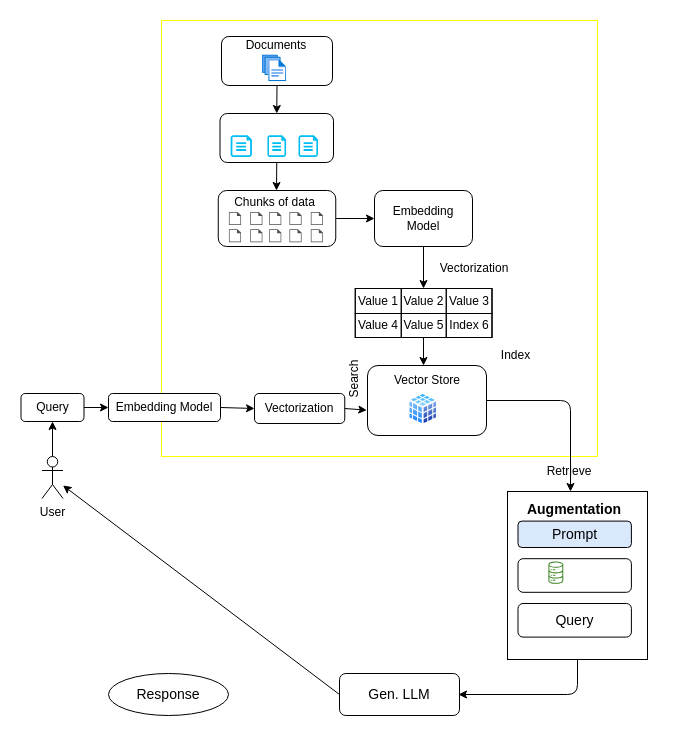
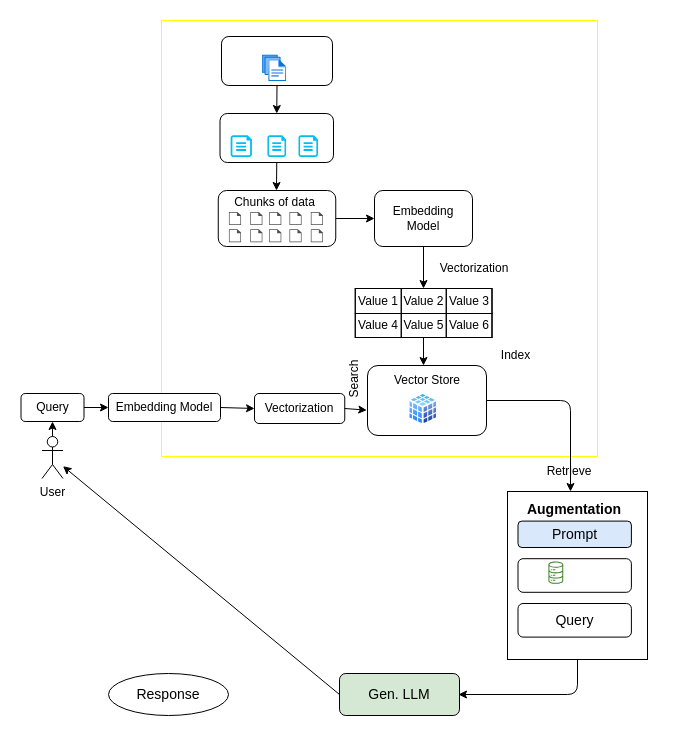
- <mxCell id="41" value="Documents" style="text;html=1;strokeColor=none;fillColor=none;align=center;verticalAlign=middle;whiteSpace=wrap;rounded=0;fontSize=12;fontColor=#000000;" vertex="1" parent="38"><mxGeometry x="33.3" width="44.4" height="18.375" as="geometry" /></mxCell>
- <mxCell id="31" value="Index 6" style="connectable=0;recursiveResize=0;strokeColor=inherit;fillColor=none;align=center;whiteSpace=wrap;html=1;fontSize=12;fontColor=#000000;" vertex="1" parent="28"><mxGeometry x="91" width="46" height="24" as="geometry"><mxRectangle width="46" height="24" as="alternateBounds" /></mxGeometry></mxCell>
+ <mxCell id="31" value="Value 6" style="connectable=0;recursiveResize=0;strokeColor=inherit;fillColor=none;align=center;whiteSpace=wrap;html=1;fontSize=12;fontColor=#000000;" vertex="1" parent="28"><mxGeometry x="91" width="46" height="24" as="geometry"><mxRectangle width="46" height="24" as="alternateBounds" /></mxGeometry></mxCell>
- <mxCell id="46" value="User" style="shape=umlActor;verticalLabelPosition=bottom;verticalAlign=top;html=1;outlineConnect=0;strokeColor=#000000;fontSize=12;fontColor=#000000;" vertex="1" parent="1"><mxGeometry x="41.5" y="456" width="21" height="42" as="geometry" /></mxCell>
+ <mxCell id="46" value="User" style="shape=umlActor;verticalLabelPosition=bottom;verticalAlign=top;html=1;outlineConnect=0;strokeColor=#000000;fontSize=12;fontColor=#000000;" vertex="1" parent="1"><mxGeometry x="41.5" y="436" width="21" height="42" as="geometry" /></mxCell>
- <mxCell id="65" value="Gen. LLM" style="rounded=1;whiteSpace=wrap;html=1;strokeColor=#000000;fontSize=14;fontColor=#000000;" vertex="1" parent="1"><mxGeometry x="339" y="673" width="120" height="42" as="geometry" /></mxCell>
+ <mxCell id="65" value="Gen. LLM" style="rounded=1;whiteSpace=wrap;html=1;strokeColor=#000000;fontSize=14;fontColor=#000000;fillColor=#d5e8d4;" vertex="1" parent="1"><mxGeometry x="339" y="673" width="120" height="42" as="geometry" /></mxCell>
